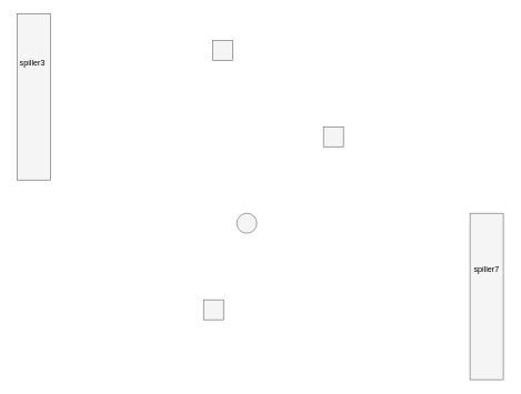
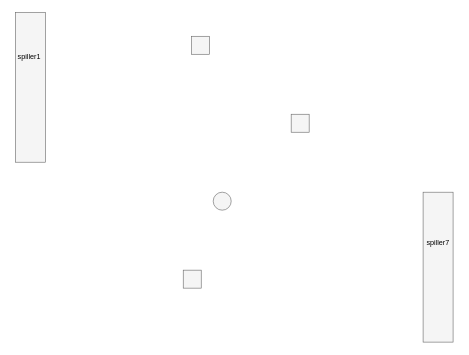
- <mxCell id="8" value="&lt;font color=&quot;#000000&quot;&gt;spiller3&amp;nbsp;&lt;/font&gt;" style="text;html=1;align=center;verticalAlign=middle;whiteSpace=wrap;rounded=0;" vertex="1" parent="1"><mxGeometry x="20" y="80" width="60" height="30" as="geometry" /></mxCell>
+ <mxCell id="8" value="&lt;font color=&quot;#000000&quot;&gt;spiller1&amp;nbsp;&lt;/font&gt;" style="text;html=1;align=center;verticalAlign=middle;whiteSpace=wrap;rounded=0;" vertex="1" parent="1"><mxGeometry x="20" y="80" width="60" height="30" as="geometry" /></mxCell>
